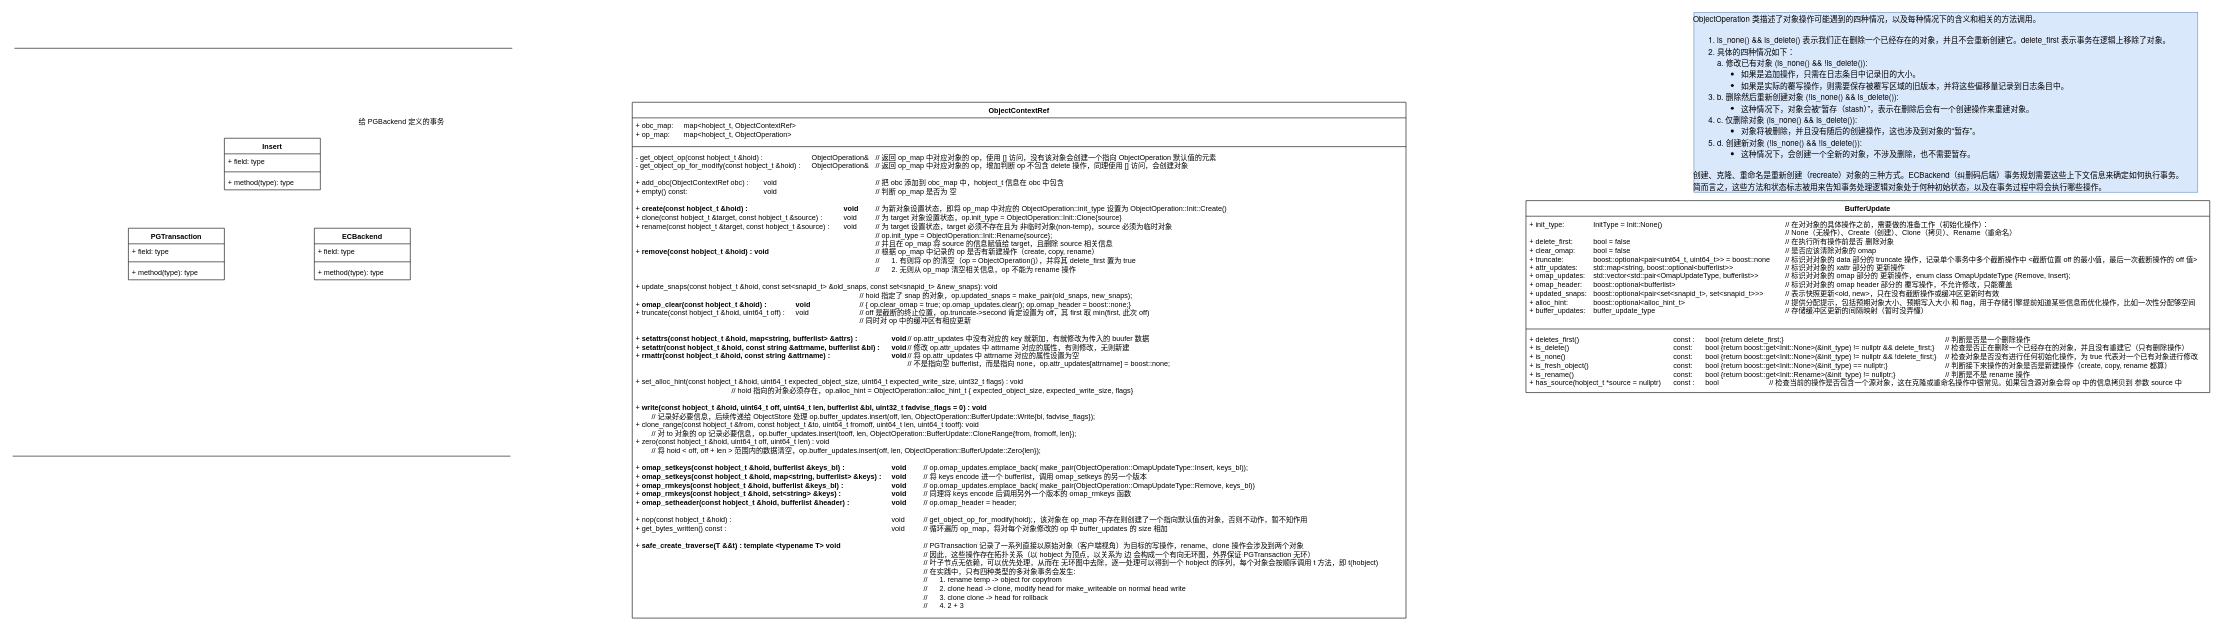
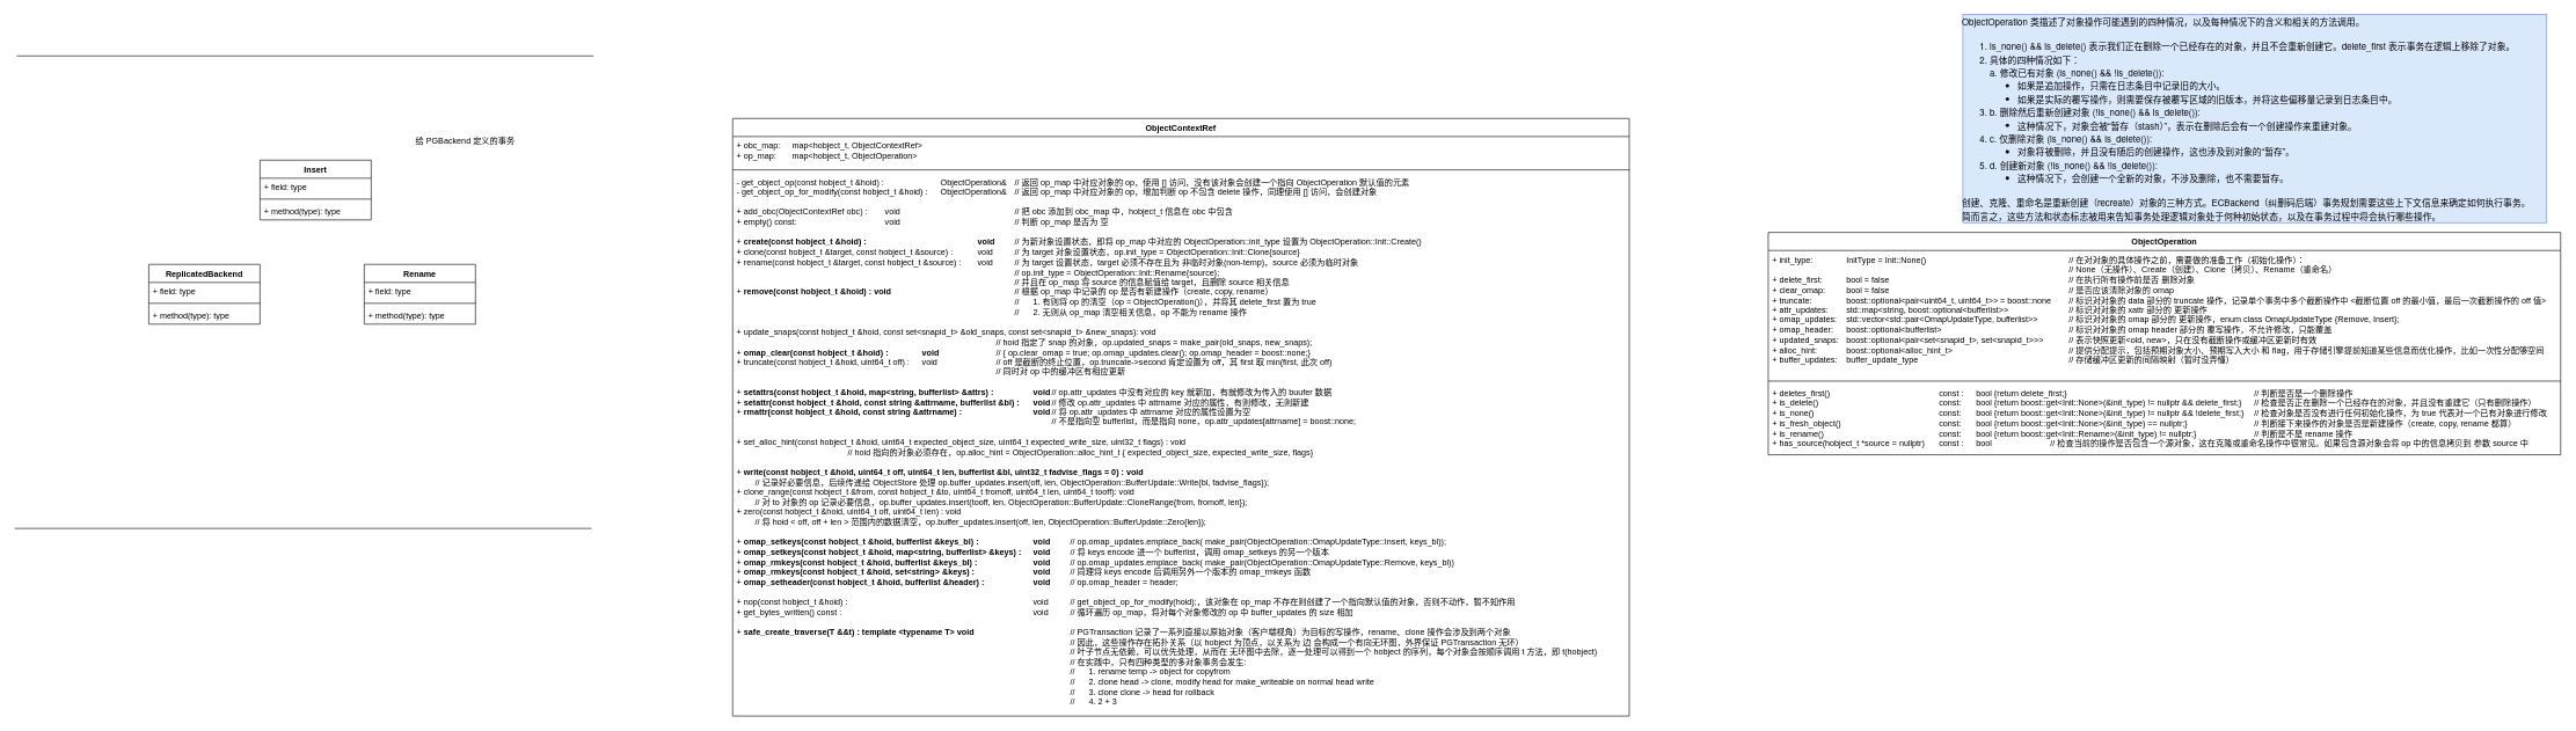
- <mxCell id="21" value="BufferUpdate" style="swimlane;fontStyle=1;align=center;verticalAlign=top;childLayout=stackLayout;horizontal=1;startSize=26;horizontalStack=0;resizeParent=1;resizeParentMax=0;resizeLast=0;collapsible=1;marginBottom=0;whiteSpace=wrap;html=1;" vertex="1" parent="1"><mxGeometry x="2543" y="334" width="1140" height="320" as="geometry" /></mxCell>
+ <mxCell id="21" value="ObjectOperation" style="swimlane;fontStyle=1;align=center;verticalAlign=top;childLayout=stackLayout;horizontal=1;startSize=26;horizontalStack=0;resizeParent=1;resizeParentMax=0;resizeLast=0;collapsible=1;marginBottom=0;whiteSpace=wrap;html=1;" vertex="1" parent="1"><mxGeometry x="2543" y="334" width="1140" height="320" as="geometry" /></mxCell>
- <mxCell id="8" value="PGTransaction" style="swimlane;fontStyle=1;align=center;verticalAlign=top;childLayout=stackLayout;horizontal=1;startSize=26;horizontalStack=0;resizeParent=1;resizeParentMax=0;resizeLast=0;collapsible=1;marginBottom=0;whiteSpace=wrap;html=1;" vertex="1" parent="1"><mxGeometry x="213" y="380" width="160" height="86" as="geometry" /></mxCell>
+ <mxCell id="8" value="ReplicatedBackend" style="swimlane;fontStyle=1;align=center;verticalAlign=top;childLayout=stackLayout;horizontal=1;startSize=26;horizontalStack=0;resizeParent=1;resizeParentMax=0;resizeLast=0;collapsible=1;marginBottom=0;whiteSpace=wrap;html=1;" vertex="1" parent="1"><mxGeometry x="213" y="380" width="160" height="86" as="geometry" /></mxCell>
- <mxCell id="12" value="ECBackend" style="swimlane;fontStyle=1;align=center;verticalAlign=top;childLayout=stackLayout;horizontal=1;startSize=26;horizontalStack=0;resizeParent=1;resizeParentMax=0;resizeLast=0;collapsible=1;marginBottom=0;whiteSpace=wrap;html=1;" vertex="1" parent="1"><mxGeometry x="523" y="380" width="160" height="86" as="geometry" /></mxCell>
+ <mxCell id="12" value="Rename" style="swimlane;fontStyle=1;align=center;verticalAlign=top;childLayout=stackLayout;horizontal=1;startSize=26;horizontalStack=0;resizeParent=1;resizeParentMax=0;resizeLast=0;collapsible=1;marginBottom=0;whiteSpace=wrap;html=1;" vertex="1" parent="1"><mxGeometry x="523" y="380" width="160" height="86" as="geometry" /></mxCell>
